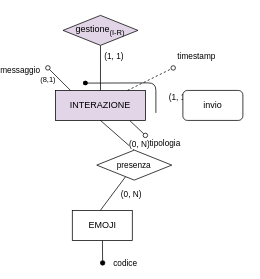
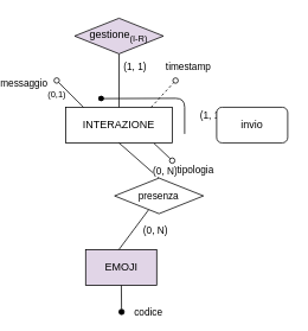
- <mxCell id="23" value="&lt;font style=&quot;font-size: 11px;&quot;&gt;timestamp&lt;/font&gt;" style="text;html=1;align=center;verticalAlign=middle;resizable=0;points=[];autosize=1;strokeColor=none;fillColor=none;" vertex="1" parent="1"><mxGeometry x="202.55" y="60.08" width="70" height="30" as="geometry" /></mxCell>
+ <mxCell id="23" value="&lt;font style=&quot;font-size: 11px;&quot;&gt;timestamp&lt;/font&gt;" style="text;html=1;align=center;verticalAlign=middle;resizable=0;points=[];autosize=1;strokeColor=none;fillColor=none;" vertex="1" parent="1"><mxGeometry x="152.55" y="60.08" width="70" height="30" as="geometry" /></mxCell>
- <mxCell id="21" value="&lt;font style=&quot;font-size: 10px;&quot;&gt;(8,1)&lt;/font&gt;" style="text;html=1;align=center;verticalAlign=middle;resizable=0;points=[];autosize=1;strokeColor=none;fillColor=none;fontColor=#000000;" parent="1" vertex="1"><mxGeometry x="20.16" y="90.08" width="40" height="30" as="geometry" /></mxCell>
+ <mxCell id="21" value="&lt;font style=&quot;font-size: 10px;&quot;&gt;(0,1)&lt;/font&gt;" style="text;html=1;align=center;verticalAlign=middle;resizable=0;points=[];autosize=1;strokeColor=none;fillColor=none;fontColor=#000000;" parent="1" vertex="1"><mxGeometry x="20.16" y="90.08" width="40" height="30" as="geometry" /></mxCell>
- <mxCell id="2" value="INTERAZIONE" style="rounded=0;whiteSpace=wrap;html=1;fillColor=#e1d5e7;" parent="1" vertex="1"><mxGeometry x="50.16" y="120.04" width="120" height="40" as="geometry" /></mxCell>
+ <mxCell id="2" value="INTERAZIONE" style="rounded=0;whiteSpace=wrap;html=1;" parent="1" vertex="1"><mxGeometry x="50.16" y="120.04" width="120" height="40" as="geometry" /></mxCell>
- <mxCell id="4" value="EMOJI" style="whiteSpace=wrap;html=1;rounded=0;" parent="1" vertex="1"><mxGeometry x="72.55" y="280" width="80" height="40" as="geometry" /></mxCell>
+ <mxCell id="4" value="EMOJI" style="whiteSpace=wrap;html=1;rounded=0;fillColor=#e1d5e7;" parent="1" vertex="1"><mxGeometry x="72.55" y="280" width="80" height="40" as="geometry" /></mxCell>
